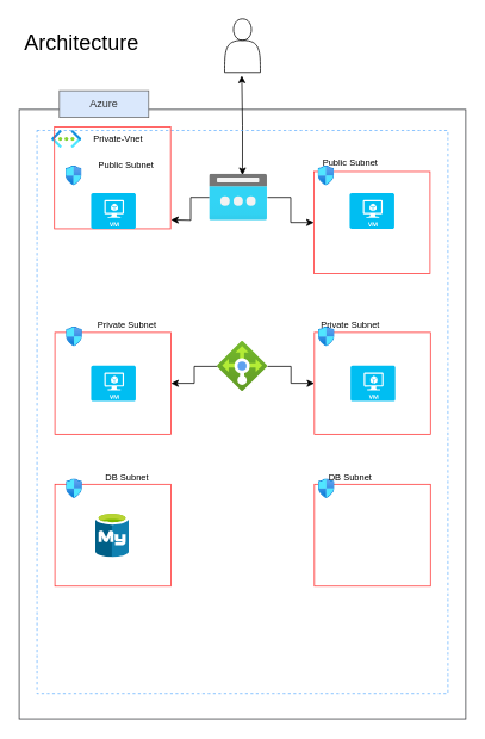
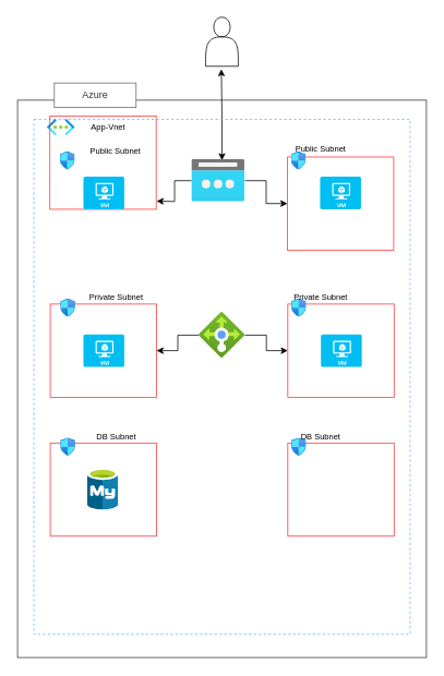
- <mxCell id="6" value="Architecture" style="text;strokeColor=none;align=left;fillColor=none;html=1;verticalAlign=middle;whiteSpace=wrap;rounded=0;fontColor=#000000;fontSize=24;" vertex="1" parent="1"><mxGeometry x="25" y="32" width="151" height="30" as="geometry" /></mxCell>
- <mxCell id="4" value="Azure" style="rounded=0;whiteSpace=wrap;html=1;fillColor=#dae8fc;fontColor=#333333;strokeColor=#666666;" vertex="1" parent="1"><mxGeometry x="65.97" y="100.5" width="100" height="30" as="geometry" /></mxCell>
+ <mxCell id="4" value="Azure" style="rounded=0;whiteSpace=wrap;html=1;fillColor=#FFFFFF;fontColor=#333333;strokeColor=#666666;" vertex="1" parent="1"><mxGeometry x="65.97" y="100.5" width="100" height="30" as="geometry" /></mxCell>
- <mxCell id="8" value="&lt;font style=&quot;font-size: 10px;&quot; color=&quot;#000000&quot;&gt;Private-Vnet&lt;/font&gt;" style="text;align=center;html=1;verticalAlign=middle;whiteSpace=wrap;rounded=0;" vertex="1" parent="1"><mxGeometry x="83" y="139" width="98" height="30" as="geometry" /></mxCell>
+ <mxCell id="8" value="&lt;font style=&quot;font-size: 10px;&quot; color=&quot;#000000&quot;&gt;App-Vnet&lt;/font&gt;" style="text;align=center;html=1;verticalAlign=middle;whiteSpace=wrap;rounded=0;" vertex="1" parent="1"><mxGeometry x="83" y="139" width="98" height="30" as="geometry" /></mxCell>
